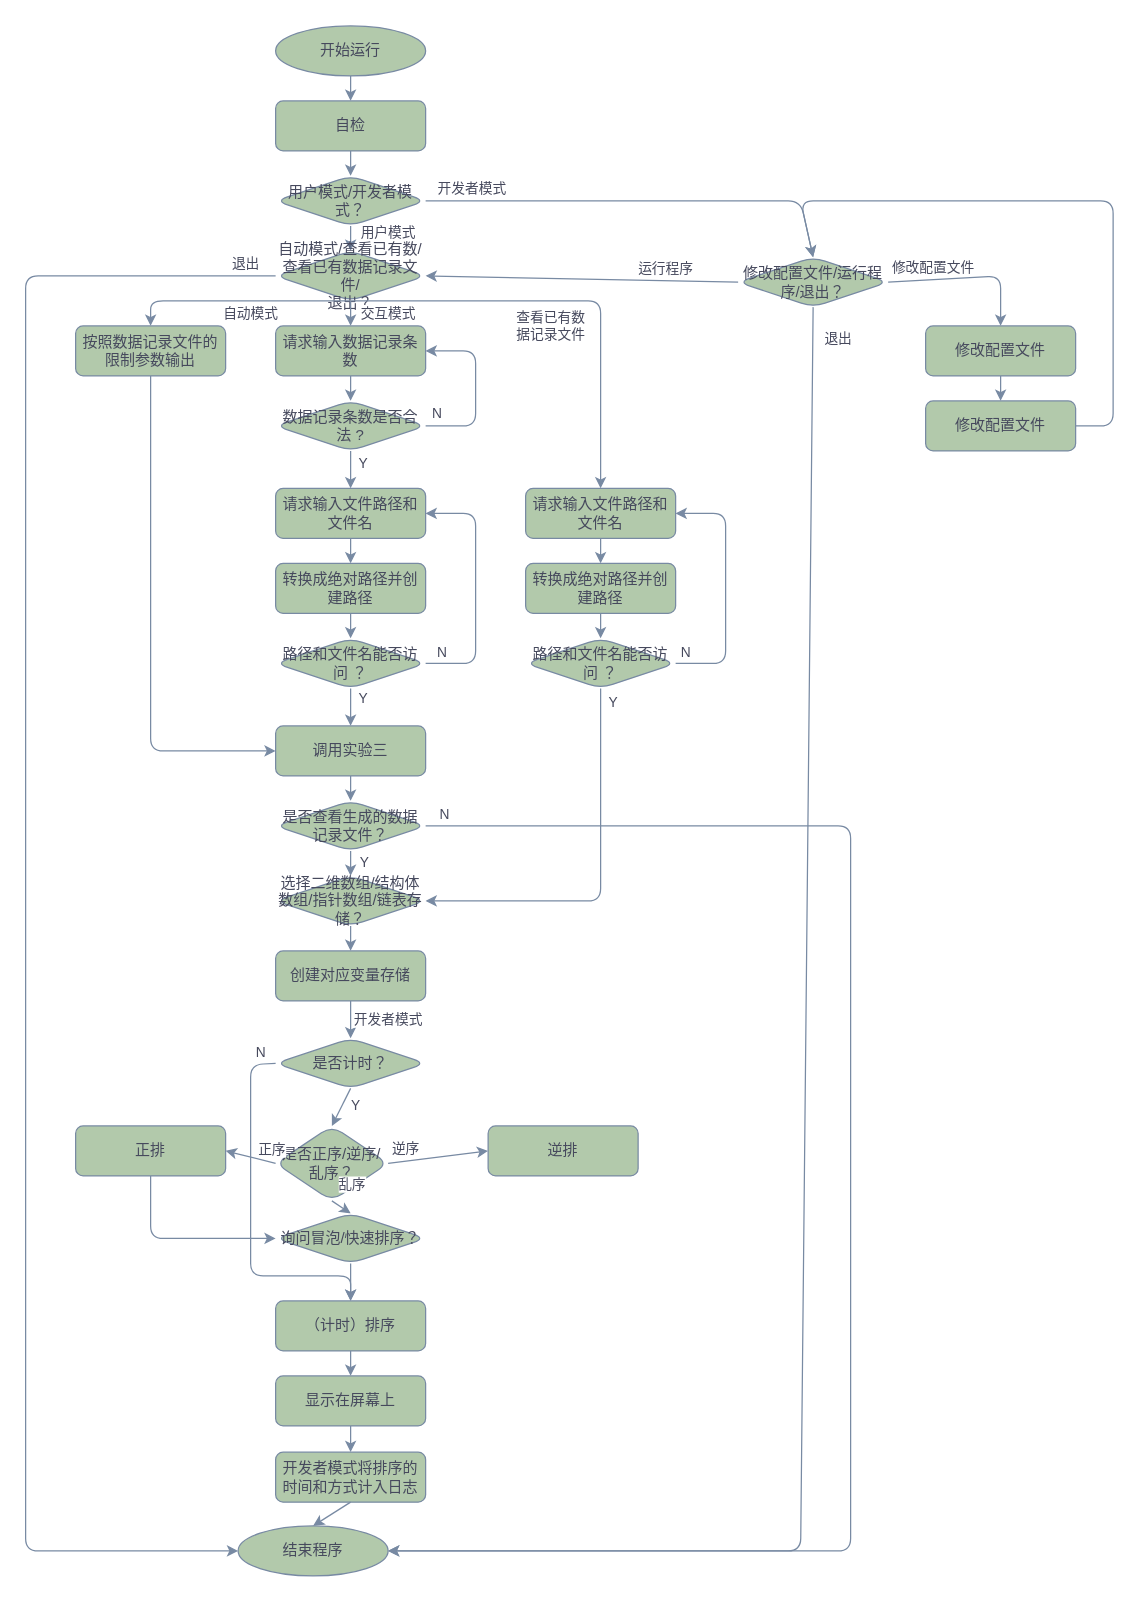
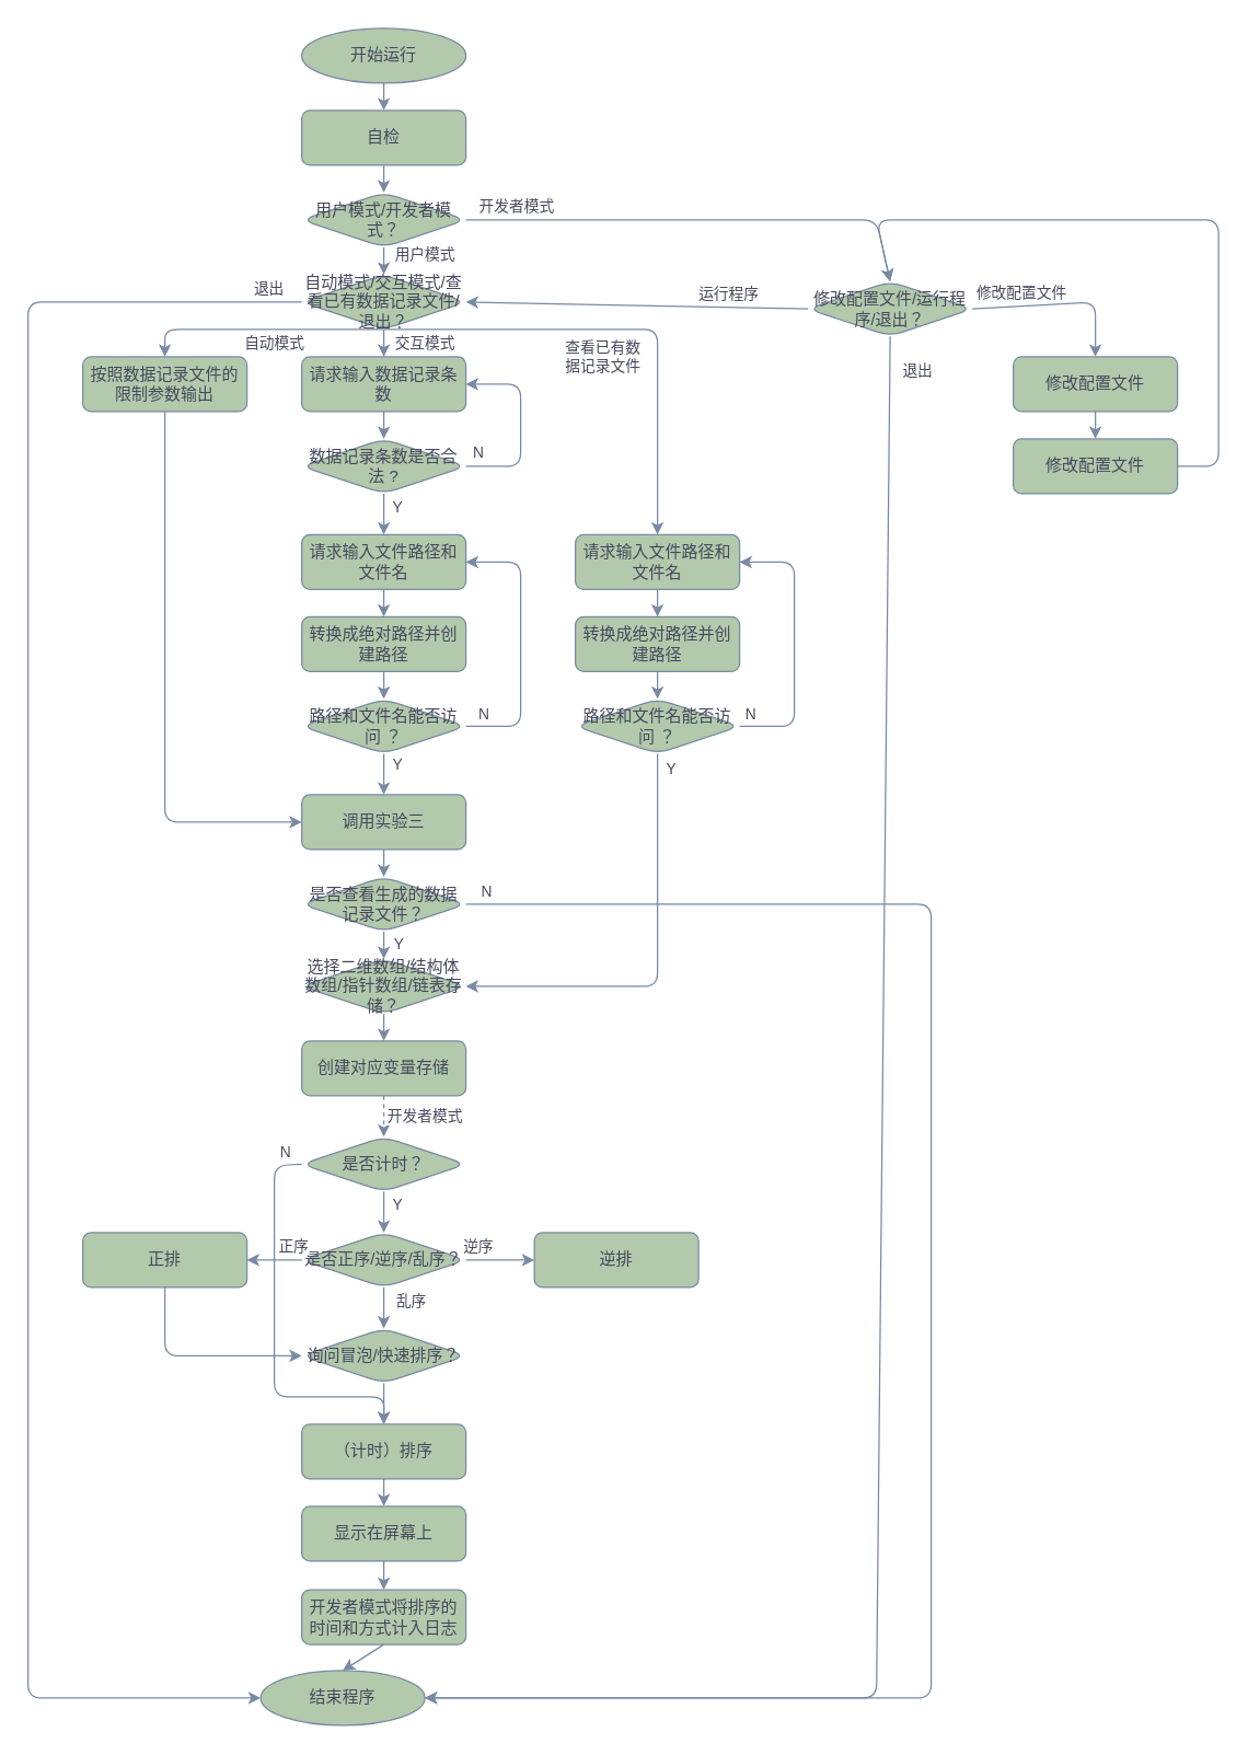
- <mxCell id="9" value="自动模式/查看已有数/查看已有数据记录文件/&lt;br&gt;退出？" style="rhombus;whiteSpace=wrap;html=1;rounded=1;fillColor=#B2C9AB;strokeColor=#788AA3;fontColor=#46495D;" parent="1" vertex="1"><mxGeometry x="220" y="200" width="120" height="40" as="geometry" /></mxCell>
+ <mxCell id="9" value="自动模式/交互模式/查看已有数据记录文件/&lt;br&gt;退出？" style="rhombus;whiteSpace=wrap;html=1;rounded=1;fillColor=#B2C9AB;strokeColor=#788AA3;fontColor=#46495D;" parent="1" vertex="1"><mxGeometry x="220" y="200" width="120" height="40" as="geometry" /></mxCell>
- <mxCell id="56" value="开发者模式" style="endArrow=classic;html=1;curved=0;entryX=0.5;entryY=0;entryDx=0;entryDy=0;rounded=1;strokeColor=#788AA3;fontColor=#46495D;exitX=0.5;exitY=1;exitDx=0;exitDy=0;" parent="1" target="15" edge="1" source="55"><mxGeometry y="30" width="50" height="50" relative="1" as="geometry"><mxPoint x="284" y="800" as="sourcePoint" /><mxPoint x="154" y="760" as="targetPoint" /><mxPoint as="offset" /></mxGeometry></mxCell>
+ <mxCell id="56" value="开发者模式" style="endArrow=classic;html=1;curved=0;entryX=0.5;entryY=0;entryDx=0;entryDy=0;rounded=1;strokeColor=#788AA3;fontColor=#46495D;exitX=0.5;exitY=1;exitDx=0;exitDy=0;dashed=1;" parent="1" target="15" edge="1" source="55"><mxGeometry y="30" width="50" height="50" relative="1" as="geometry"><mxPoint x="284" y="800" as="sourcePoint" /><mxPoint x="154" y="760" as="targetPoint" /><mxPoint as="offset" /></mxGeometry></mxCell>
- <mxCell id="37" value="是否正序/逆序/乱序？" style="rhombus;whiteSpace=wrap;html=1;rounded=1;fillColor=#B2C9AB;strokeColor=#788AA3;fontColor=#46495D;" parent="1" vertex="1"><mxGeometry x="220" y="900" width="90" height="60" as="geometry" /></mxCell>
+ <mxCell id="37" value="是否正序/逆序/乱序？" style="rhombus;whiteSpace=wrap;html=1;rounded=1;fillColor=#B2C9AB;strokeColor=#788AA3;fontColor=#46495D;" parent="1" vertex="1"><mxGeometry x="220" y="900" width="120" height="40" as="geometry" /></mxCell>
